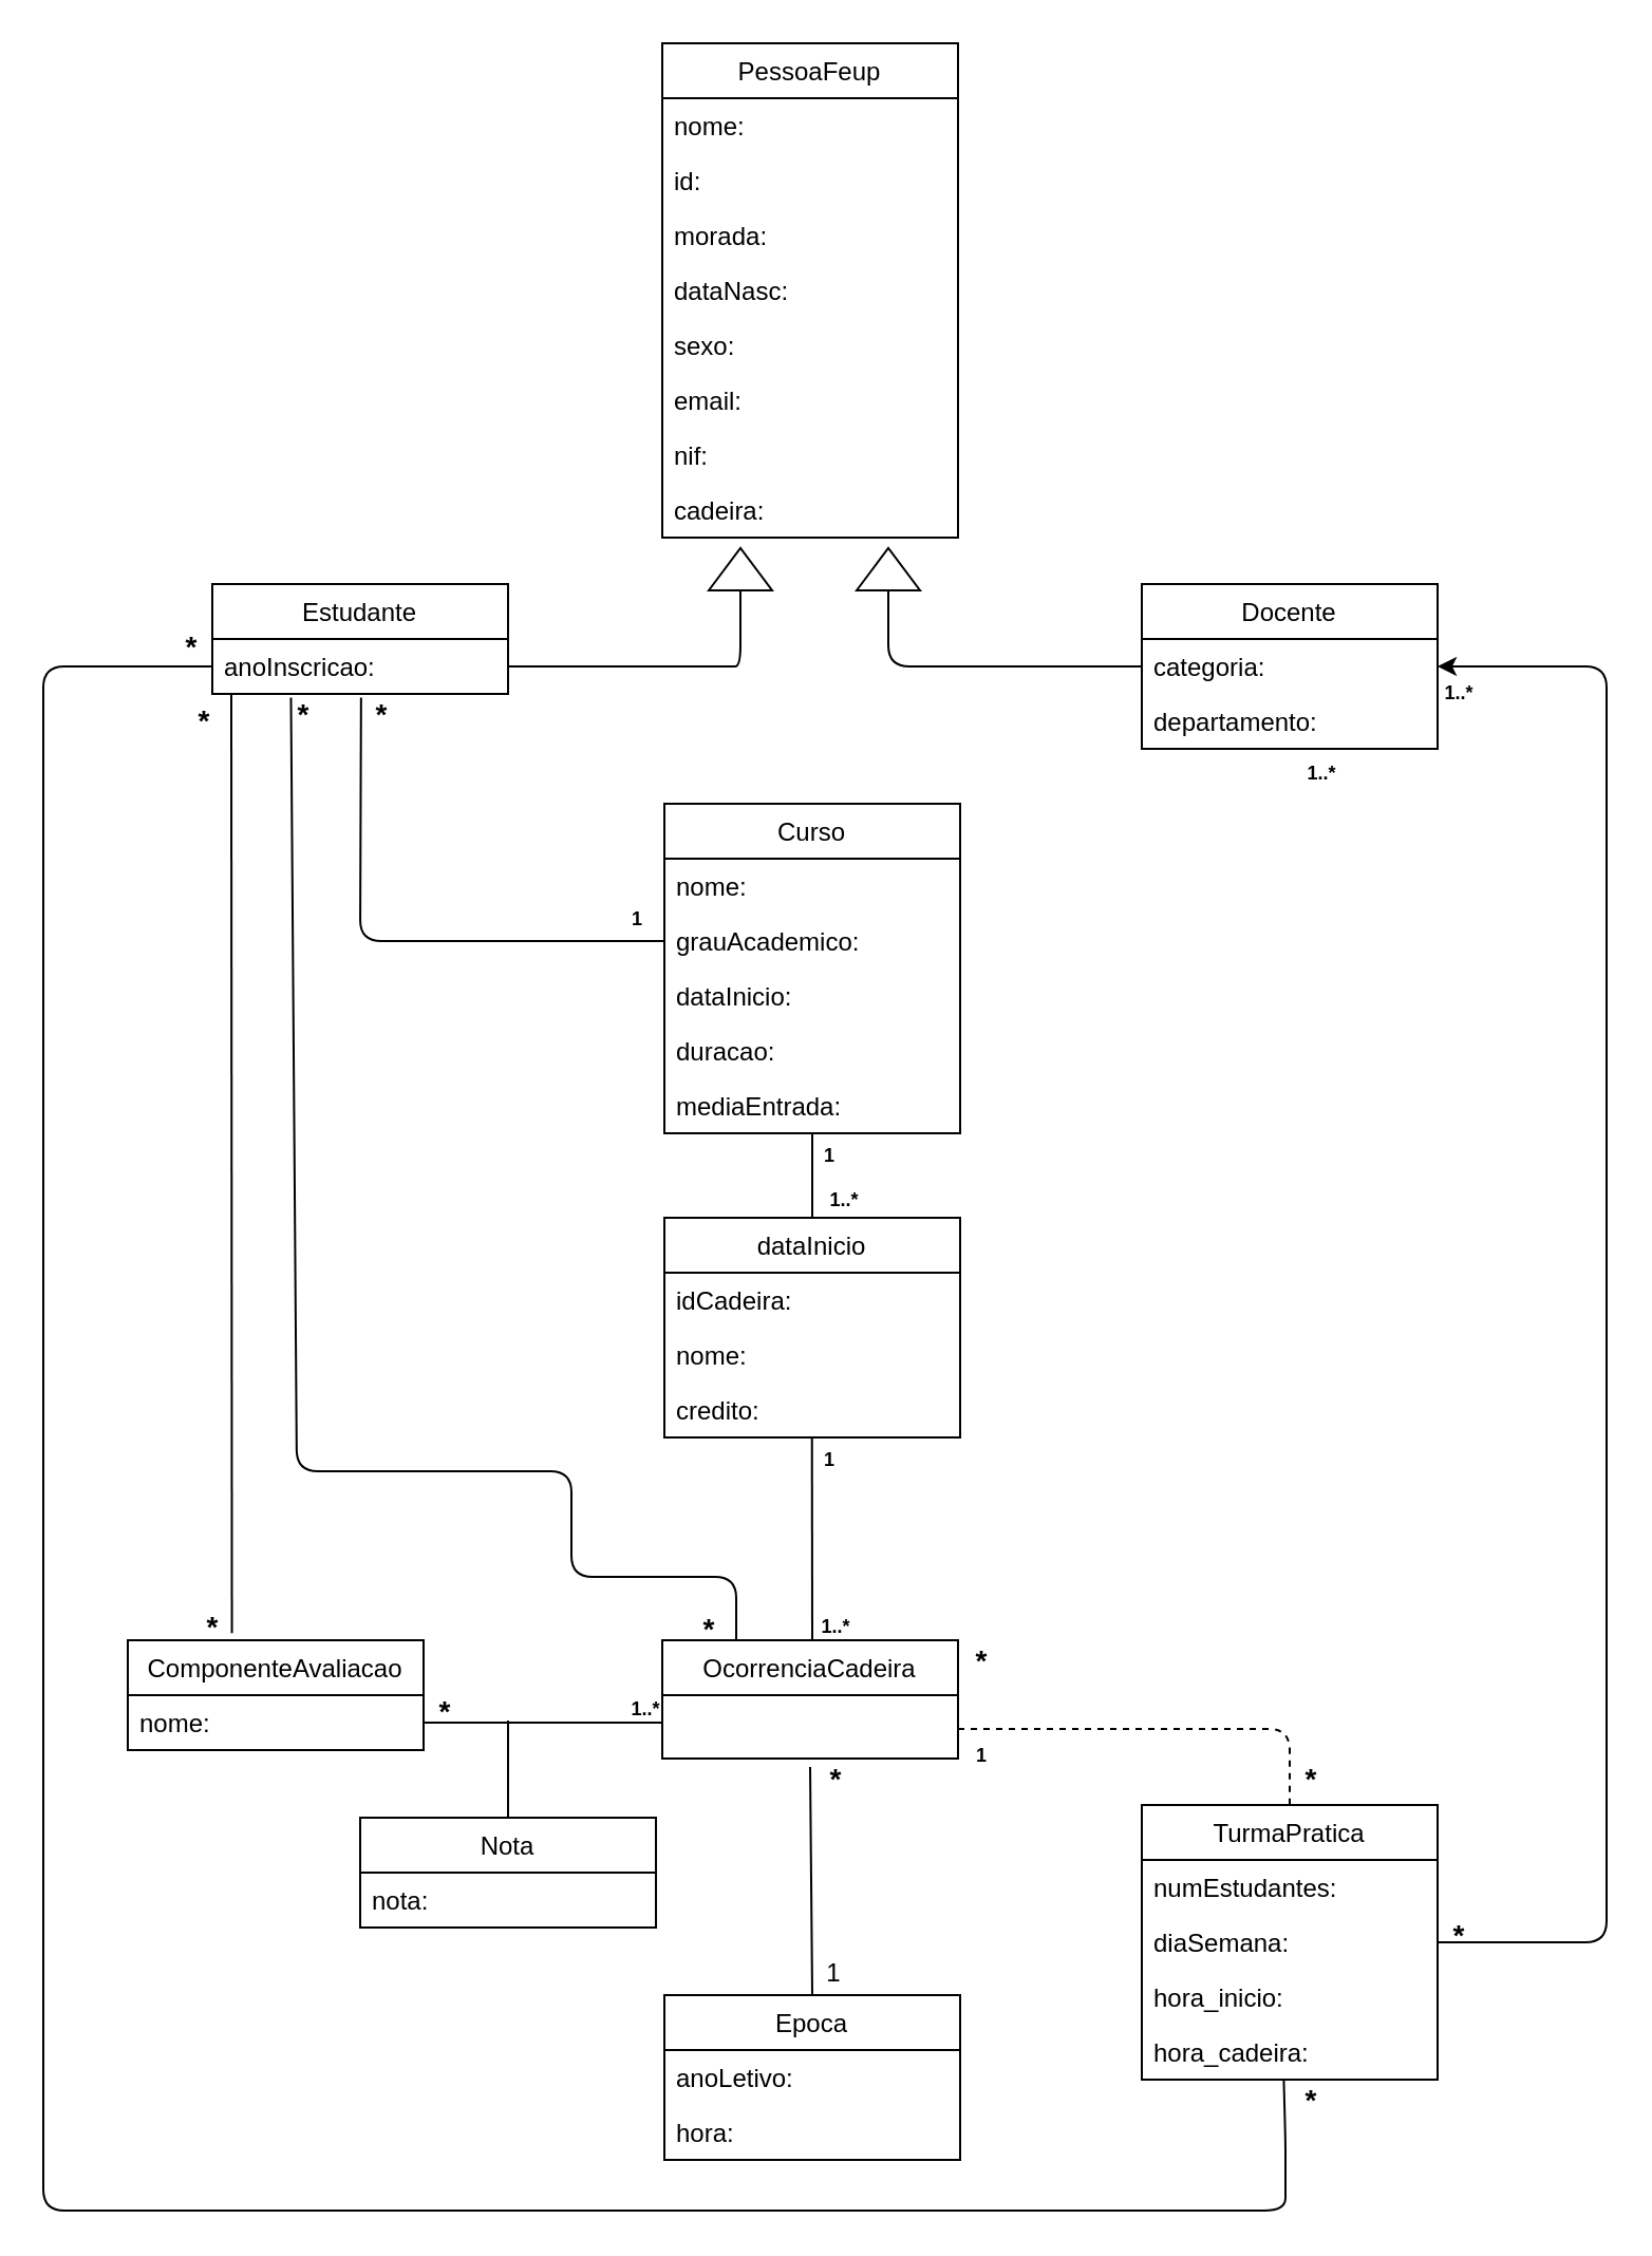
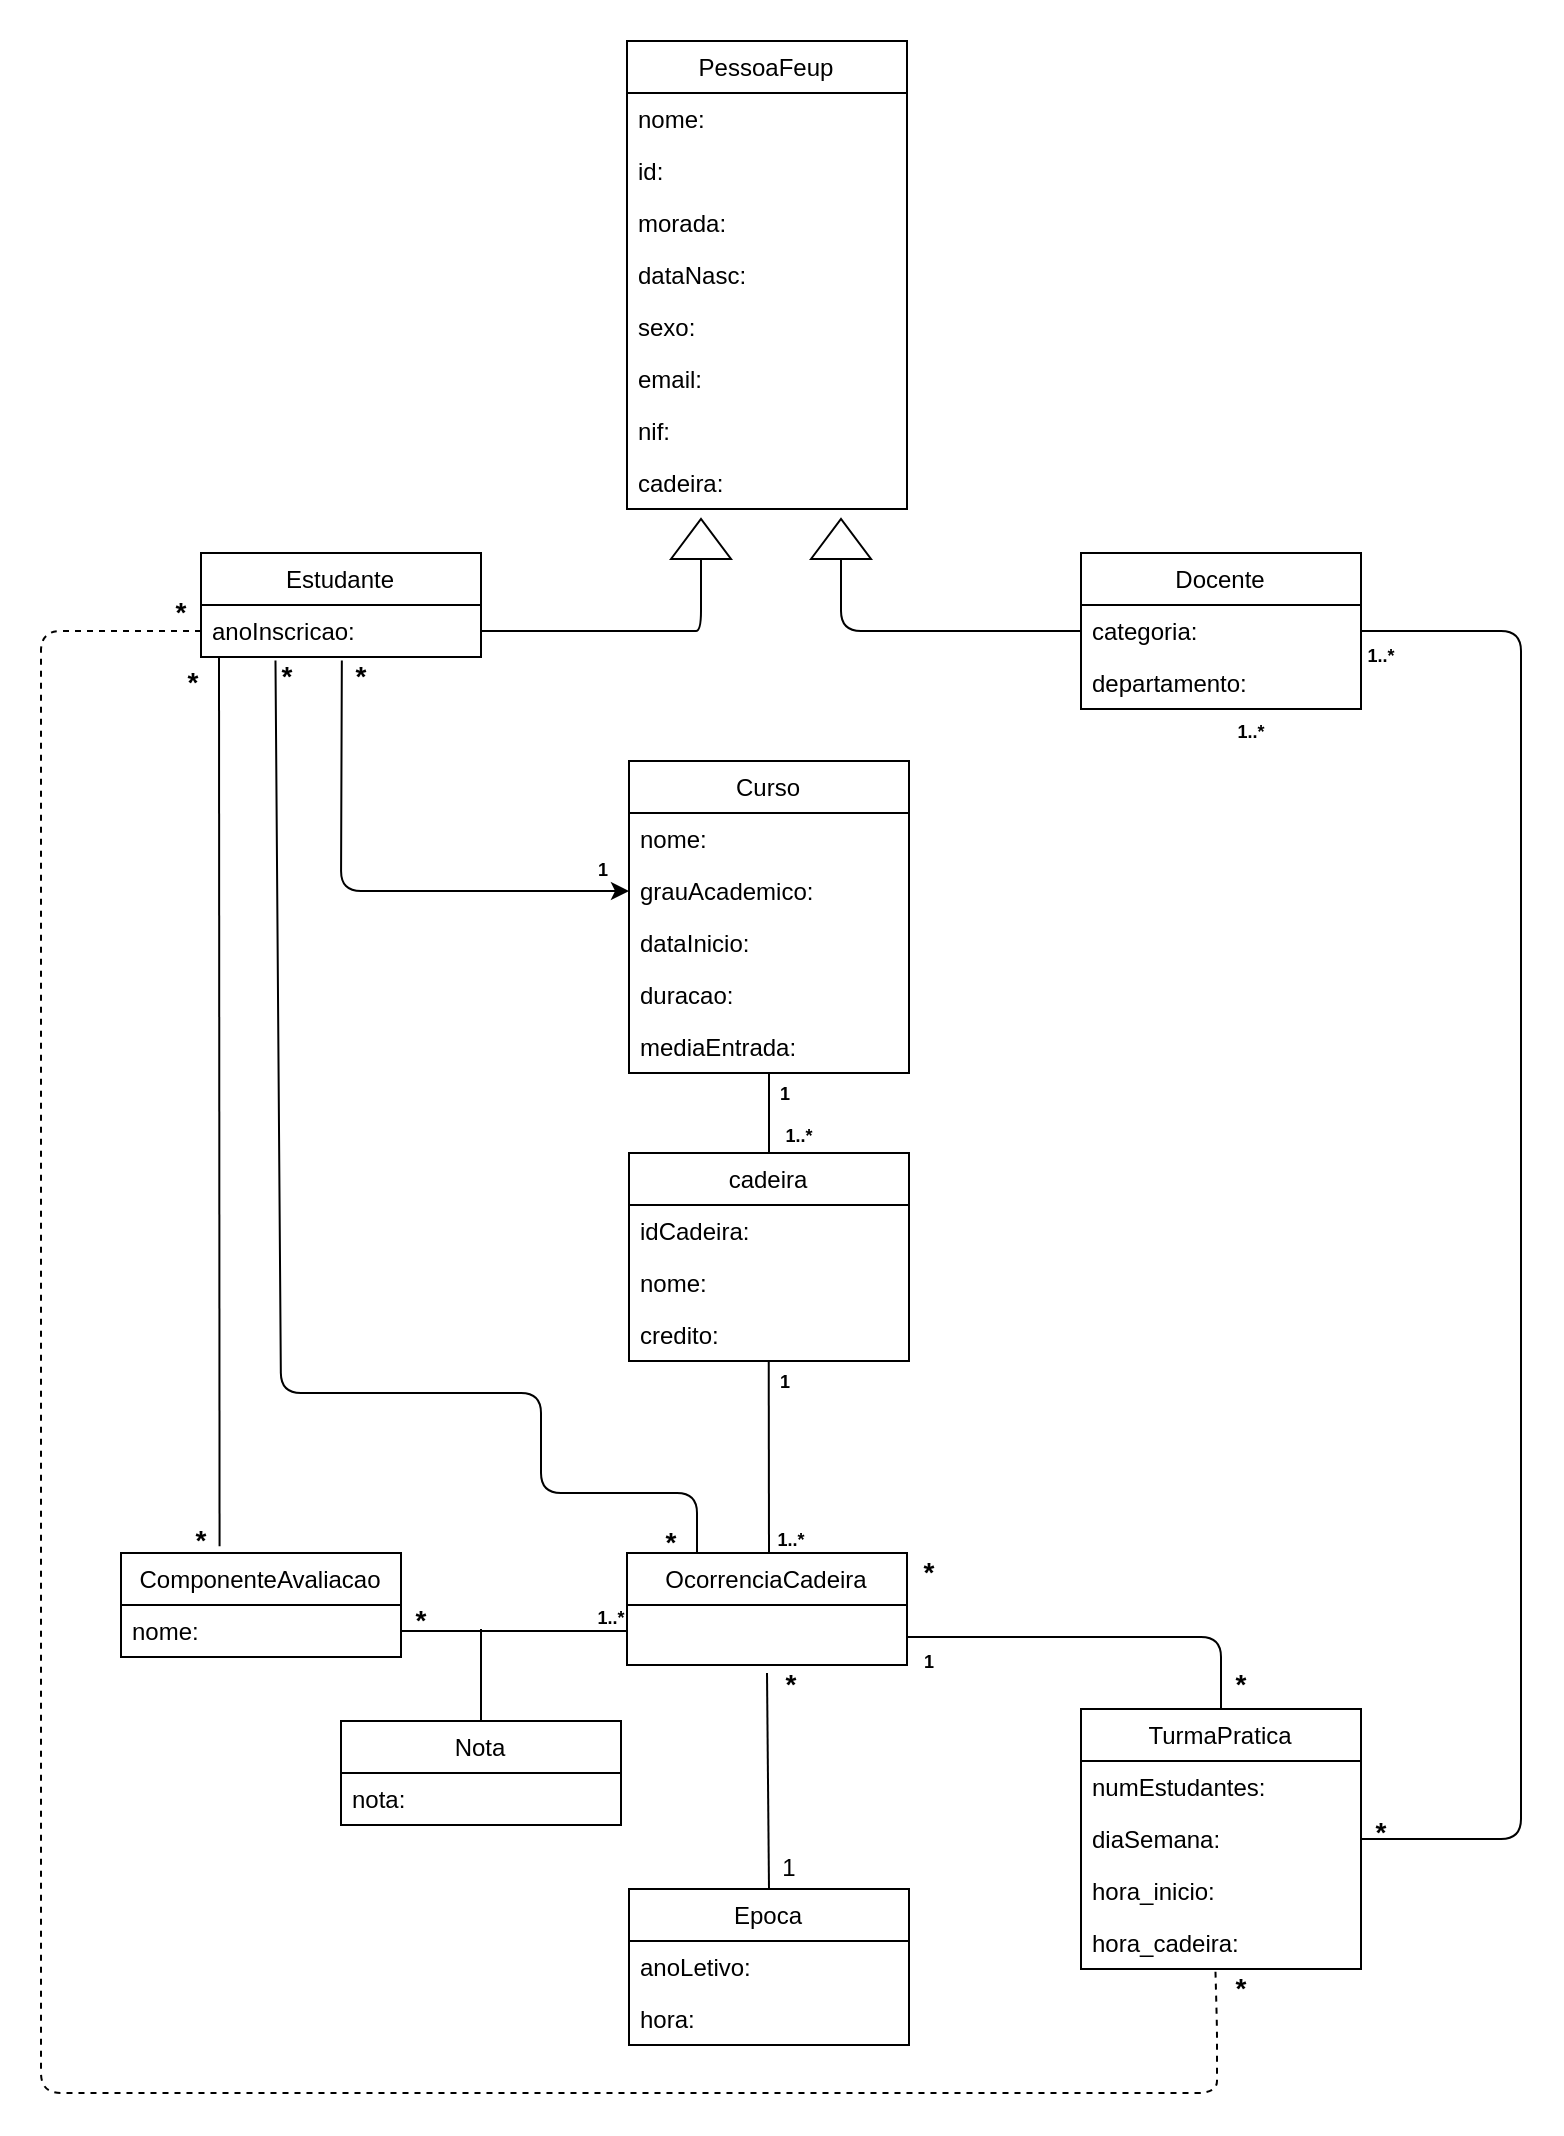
- <mxCell id="57" value="" style="endArrow=classic;html=1;exitX=1;exitY=0.5;exitDx=0;exitDy=0;entryX=1;entryY=0.5;entryDx=0;entryDy=0;" parent="1" source="66" target="14" edge="1"><mxGeometry width="50" height="50" relative="1" as="geometry"><mxPoint x="160" y="636" as="sourcePoint" /><mxPoint x="750" y="316" as="targetPoint" /><Array as="points"><mxPoint x="760" y="919" /><mxPoint x="760" y="315" /></Array></mxGeometry></mxCell>
+ <mxCell id="57" value="" style="endArrow=none;html=1;exitX=1;exitY=0.5;exitDx=0;exitDy=0;entryX=1;entryY=0.5;entryDx=0;entryDy=0;" parent="1" source="66" target="14" edge="1"><mxGeometry width="50" height="50" relative="1" as="geometry"><mxPoint x="160" y="636" as="sourcePoint" /><mxPoint x="750" y="316" as="targetPoint" /><Array as="points"><mxPoint x="760" y="919" /><mxPoint x="760" y="315" /></Array></mxGeometry></mxCell>
- <mxCell id="26" value="" style="endArrow=none;html=1;entryX=0;entryY=0.5;entryDx=0;entryDy=0;exitX=0.503;exitY=1.069;exitDx=0;exitDy=0;exitPerimeter=0;" parent="1" source="12" target="22" edge="1"><mxGeometry width="50" height="50" relative="1" as="geometry"><mxPoint x="170" y="358" as="sourcePoint" /><mxPoint x="530" y="546" as="targetPoint" /><Array as="points"><mxPoint x="170" y="445" /></Array></mxGeometry></mxCell>
+ <mxCell id="26" value="" style="endArrow=classic;html=1;entryX=0;entryY=0.5;entryDx=0;entryDy=0;exitX=0.503;exitY=1.069;exitDx=0;exitDy=0;exitPerimeter=0;" parent="1" source="12" target="22" edge="1"><mxGeometry width="50" height="50" relative="1" as="geometry"><mxPoint x="170" y="358" as="sourcePoint" /><mxPoint x="530" y="546" as="targetPoint" /><Array as="points"><mxPoint x="170" y="445" /></Array></mxGeometry></mxCell>
- <mxCell id="62" value="dataInicio" style="swimlane;fontStyle=0;childLayout=stackLayout;horizontal=1;startSize=26;fillColor=none;horizontalStack=0;resizeParent=1;resizeParentMax=0;resizeLast=0;collapsible=1;marginBottom=0;" parent="1" vertex="1"><mxGeometry x="314" y="576" width="140" height="104" as="geometry" /></mxCell>
+ <mxCell id="62" value="cadeira" style="swimlane;fontStyle=0;childLayout=stackLayout;horizontal=1;startSize=26;fillColor=none;horizontalStack=0;resizeParent=1;resizeParentMax=0;resizeLast=0;collapsible=1;marginBottom=0;" parent="1" vertex="1"><mxGeometry x="314" y="576" width="140" height="104" as="geometry" /></mxCell>
- <mxCell id="29" value="" style="endArrow=none;html=1;exitX=1;exitY=0.75;exitDx=0;exitDy=0;entryX=0.5;entryY=0;entryDx=0;entryDy=0;dashed=1;" parent="1" source="30" target="66" edge="1"><mxGeometry width="50" height="50" relative="1" as="geometry"><mxPoint x="490" y="826" as="sourcePoint" /><mxPoint x="540" y="776" as="targetPoint" /><Array as="points"><mxPoint x="610" y="818" /></Array></mxGeometry></mxCell>
+ <mxCell id="29" value="" style="endArrow=none;html=1;exitX=1;exitY=0.75;exitDx=0;exitDy=0;entryX=0.5;entryY=0;entryDx=0;entryDy=0;" parent="1" source="30" target="66" edge="1"><mxGeometry width="50" height="50" relative="1" as="geometry"><mxPoint x="490" y="826" as="sourcePoint" /><mxPoint x="540" y="776" as="targetPoint" /><Array as="points"><mxPoint x="610" y="818" /></Array></mxGeometry></mxCell>
- <mxCell id="54" value="" style="endArrow=none;html=1;exitX=0;exitY=0.5;exitDx=0;exitDy=0;entryX=0.48;entryY=0.992;entryDx=0;entryDy=0;entryPerimeter=0;" parent="1" source="12" target="70" edge="1"><mxGeometry width="50" height="50" relative="1" as="geometry"><mxPoint x="160" y="596" as="sourcePoint" /><mxPoint x="670" y="974" as="targetPoint" /><Array as="points"><mxPoint x="20" y="315" /><mxPoint x="20" y="1046" /><mxPoint x="608" y="1046" /><mxPoint x="608" y="1034" /><mxPoint x="608" y="1014" /></Array></mxGeometry></mxCell>
+ <mxCell id="54" value="" style="endArrow=none;html=1;exitX=0;exitY=0.5;exitDx=0;exitDy=0;entryX=0.48;entryY=0.992;entryDx=0;entryDy=0;entryPerimeter=0;dashed=1;" parent="1" source="12" target="70" edge="1"><mxGeometry width="50" height="50" relative="1" as="geometry"><mxPoint x="160" y="596" as="sourcePoint" /><mxPoint x="670" y="974" as="targetPoint" /><Array as="points"><mxPoint x="20" y="315" /><mxPoint x="20" y="1046" /><mxPoint x="608" y="1046" /><mxPoint x="608" y="1034" /><mxPoint x="608" y="1014" /></Array></mxGeometry></mxCell>
